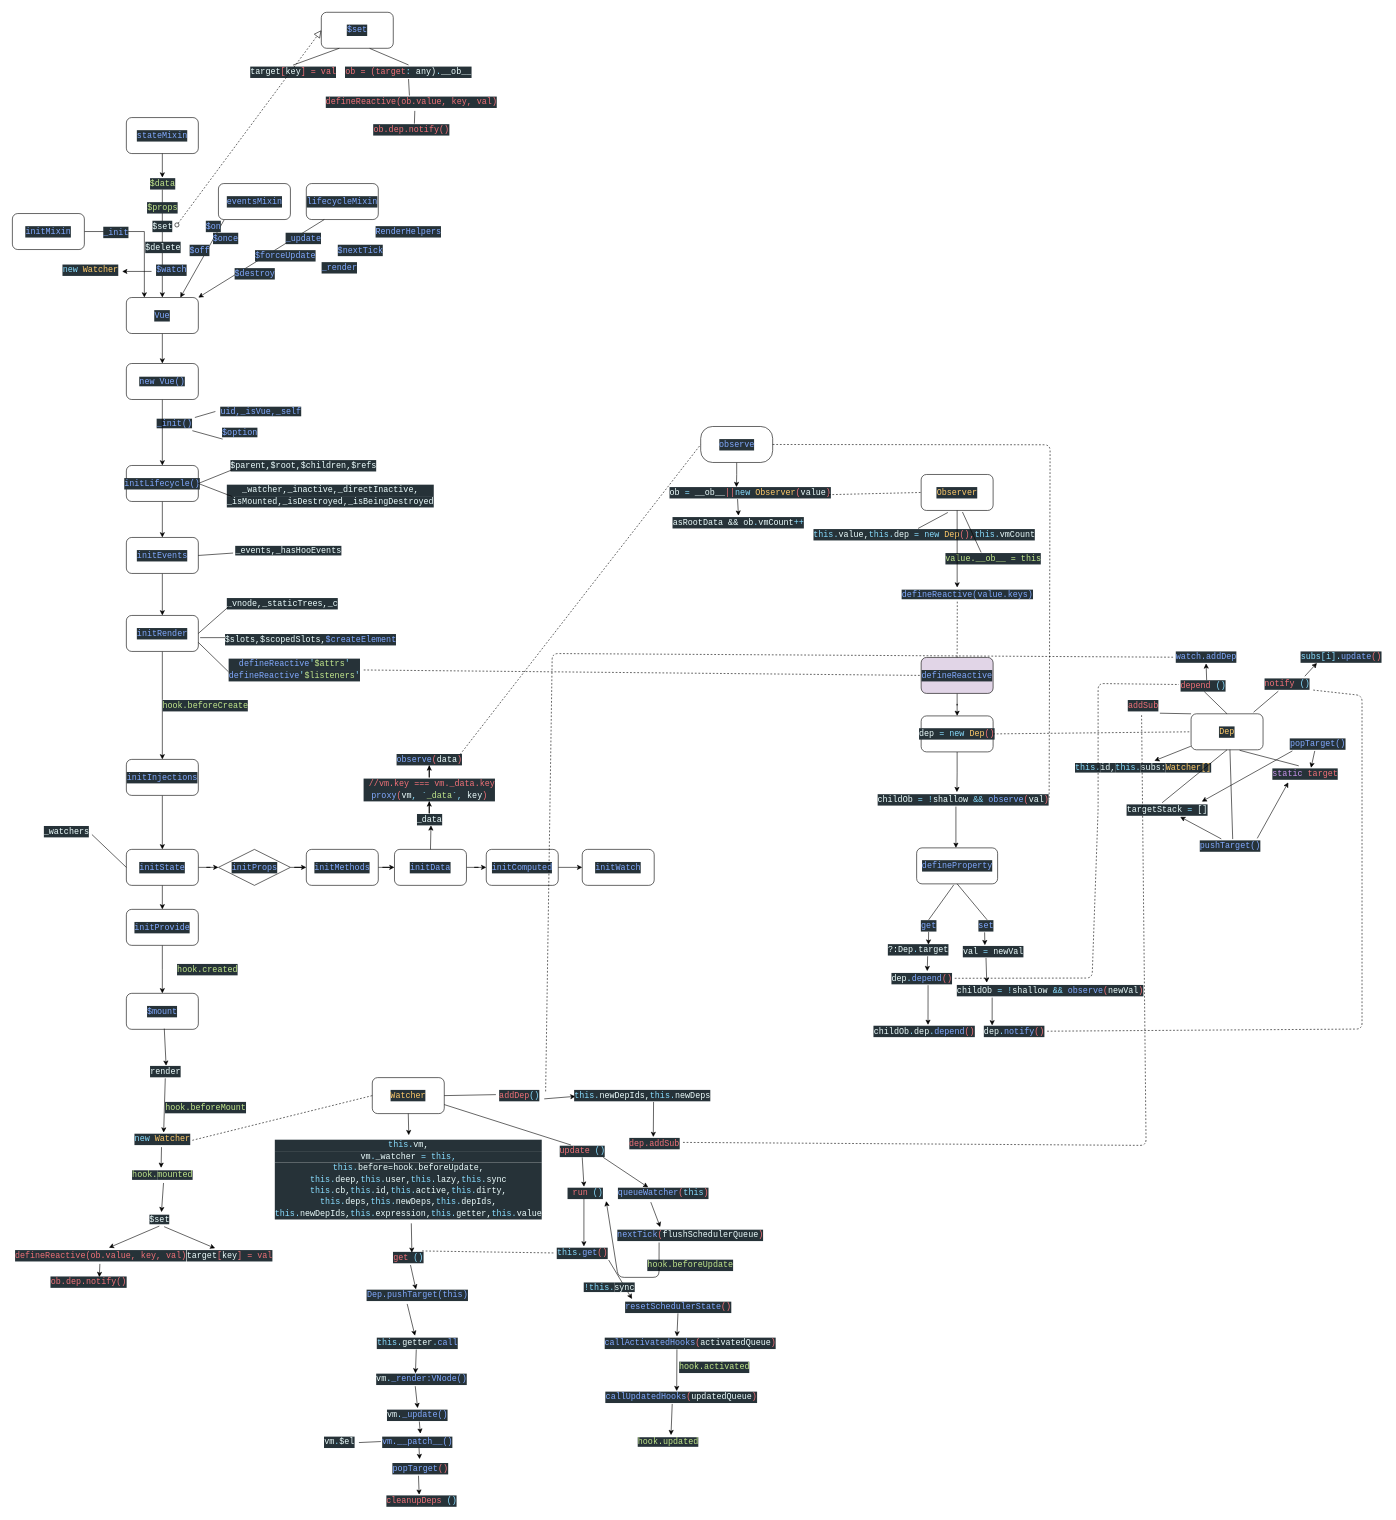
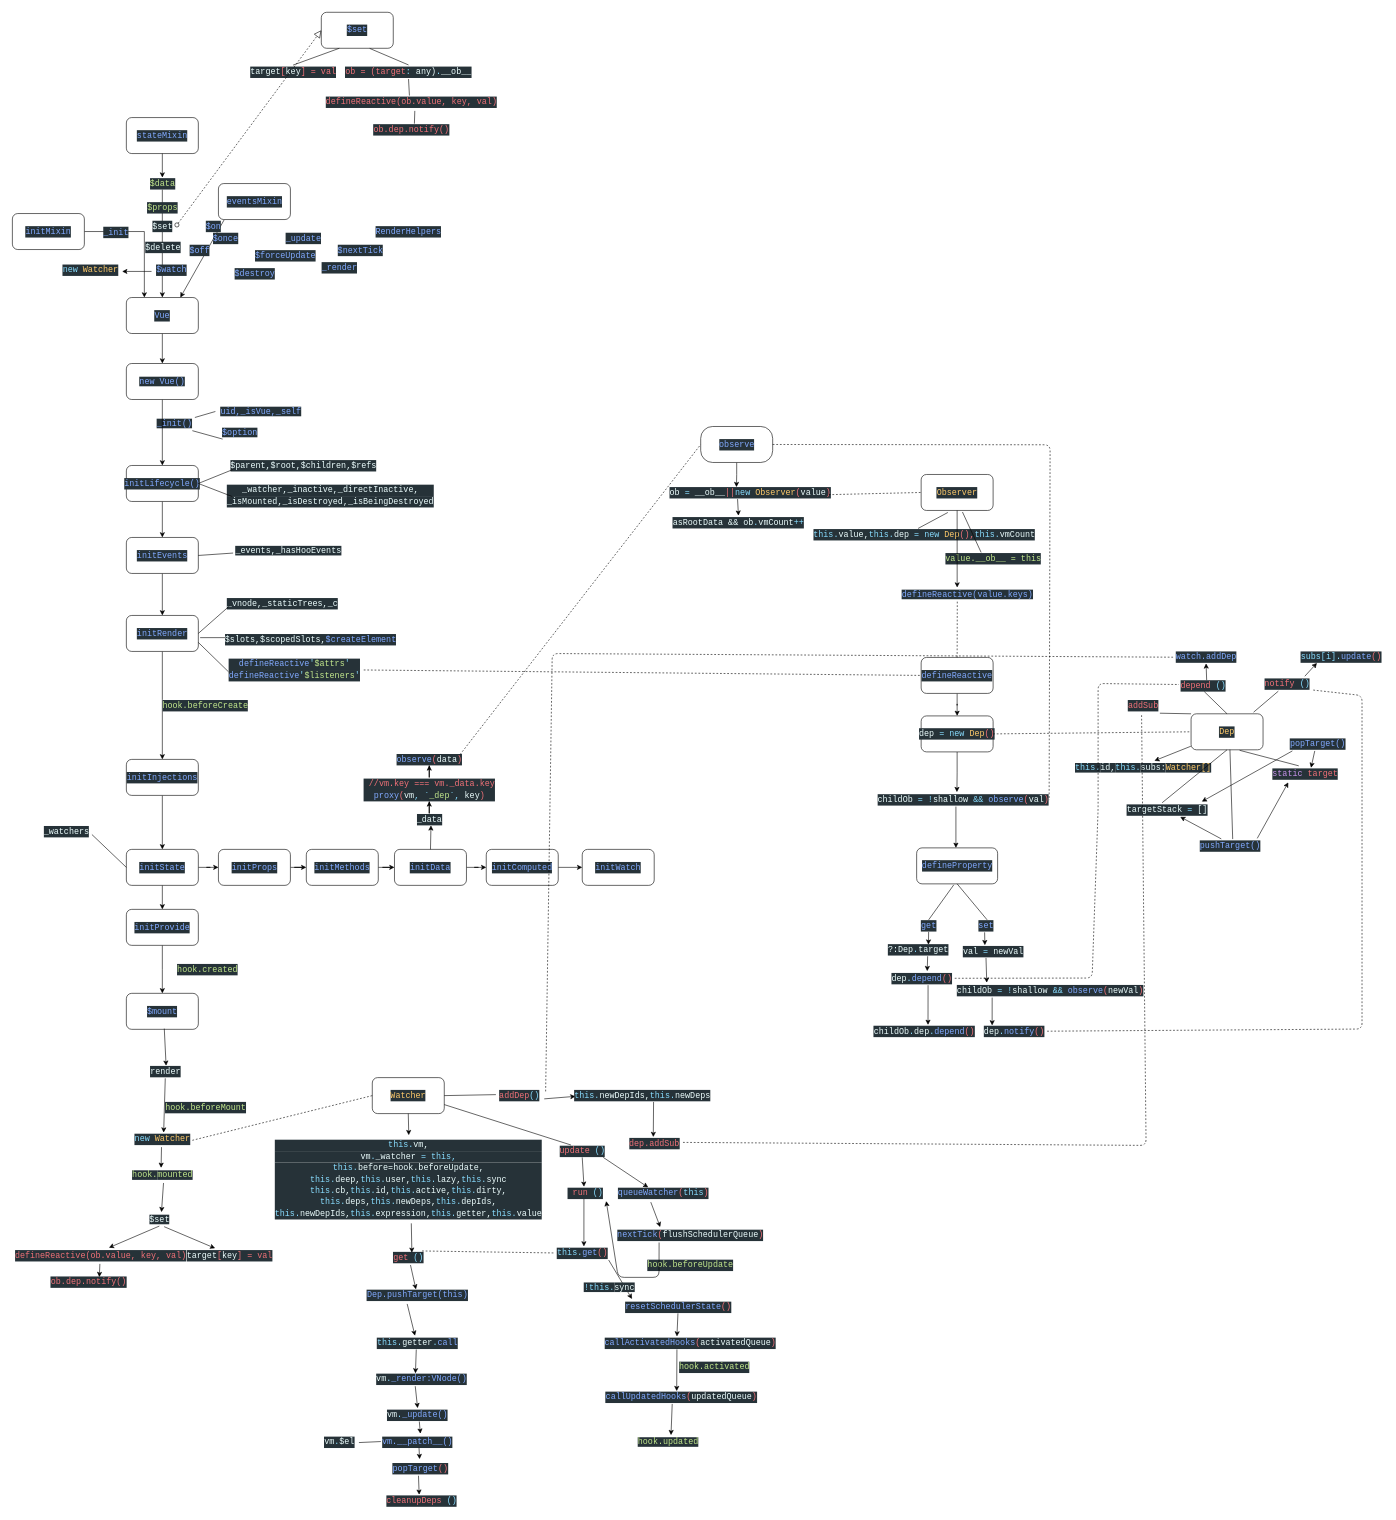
- <mxCell id="33" value="&lt;div style=&quot;color: rgb(238 , 255 , 255) ; background-color: rgb(38 , 50 , 56) ; font-family: &amp;#34;consolas&amp;#34; , &amp;#34;courier new&amp;#34; , monospace ; font-size: 14px ; line-height: 19px ; white-space: pre&quot;&gt;&lt;div style=&quot;font-family: &amp;#34;consolas&amp;#34; , &amp;#34;courier new&amp;#34; , monospace ; line-height: 19px&quot;&gt;&lt;div style=&quot;line-height: 19px&quot;&gt;&lt;span style=&quot;color: #82aaff&quot;&gt;lifecycleMixin&lt;/span&gt;&lt;/div&gt;&lt;/div&gt;&lt;/div&gt;" style="rounded=1;whiteSpace=wrap;html=1;" parent="1" vertex="1"><mxGeometry x="510" y="305.5" width="120" height="60" as="geometry" /></mxCell>
- <mxCell id="46" value="" style="endArrow=classic;html=1;exitX=0.25;exitY=1;exitDx=0;exitDy=0;entryX=1;entryY=0;entryDx=0;entryDy=0;" parent="1" source="33" target="3" edge="1"><mxGeometry width="50" height="50" relative="1" as="geometry"><mxPoint x="380" y="525.5" as="sourcePoint" /><mxPoint x="430" y="475.5" as="targetPoint" /></mxGeometry></mxCell>
- <mxCell id="71" value="&lt;div style=&quot;color: rgb(238 , 255 , 255) ; background-color: rgb(38 , 50 , 56) ; font-family: &amp;#34;consolas&amp;#34; , &amp;#34;courier new&amp;#34; , monospace ; font-size: 14px ; line-height: 19px ; white-space: pre&quot;&gt;&lt;span style=&quot;color: #82aaff&quot;&gt;defineReactive&lt;/span&gt;&lt;/div&gt;" style="rounded=1;whiteSpace=wrap;html=1;fillColor=#e1d5e7;" parent="1" vertex="1"><mxGeometry x="1535" y="1095.5" width="120" height="60" as="geometry" /></mxCell>
+ <mxCell id="71" value="&lt;div style=&quot;color: rgb(238 , 255 , 255) ; background-color: rgb(38 , 50 , 56) ; font-family: &amp;#34;consolas&amp;#34; , &amp;#34;courier new&amp;#34; , monospace ; font-size: 14px ; line-height: 19px ; white-space: pre&quot;&gt;&lt;span style=&quot;color: #82aaff&quot;&gt;defineReactive&lt;/span&gt;&lt;/div&gt;" style="rounded=1;whiteSpace=wrap;html=1;" parent="1" vertex="1"><mxGeometry x="1535" y="1095.5" width="120" height="60" as="geometry" /></mxCell>
- <mxCell id="88" value="&lt;div style=&quot;color: rgb(238 , 255 , 255) ; background-color: rgb(38 , 50 , 56) ; font-family: &amp;#34;consolas&amp;#34; , &amp;#34;courier new&amp;#34; , monospace ; font-size: 14px ; line-height: 19px ; white-space: pre&quot;&gt;&lt;div style=&quot;font-family: &amp;#34;consolas&amp;#34; , &amp;#34;courier new&amp;#34; , monospace ; line-height: 19px&quot;&gt;&lt;span style=&quot;color: #f07178&quot;&gt;&amp;nbsp;//vm.key === vm._data.key&lt;/span&gt;&lt;/div&gt;&lt;div style=&quot;font-family: &amp;#34;consolas&amp;#34; , &amp;#34;courier new&amp;#34; , monospace ; line-height: 19px&quot;&gt;&lt;span style=&quot;color: #82aaff&quot;&gt;proxy&lt;/span&gt;&lt;span style=&quot;color: #f07178&quot;&gt;(&lt;/span&gt;vm&lt;span style=&quot;color: #89ddff&quot;&gt;,&lt;/span&gt;&lt;span style=&quot;color: #f07178&quot;&gt;&amp;nbsp;&lt;/span&gt;&lt;span style=&quot;color: #89ddff&quot;&gt;`&lt;/span&gt;&lt;span style=&quot;color: #c3e88d&quot;&gt;_data&lt;/span&gt;&lt;span style=&quot;color: #89ddff&quot;&gt;`&lt;/span&gt;&lt;span style=&quot;color: #89ddff&quot;&gt;,&lt;/span&gt;&lt;span style=&quot;color: #f07178&quot;&gt;&amp;nbsp;&lt;/span&gt;key&lt;span style=&quot;color: #f07178&quot;&gt;)&lt;/span&gt;&lt;/div&gt;&lt;/div&gt;" style="text;html=1;align=center;verticalAlign=middle;resizable=0;points=[];autosize=1;" parent="1" vertex="1"><mxGeometry x="605" y="1295.5" width="220" height="40" as="geometry" /></mxCell>
+ <mxCell id="88" value="&lt;div style=&quot;color: rgb(238 , 255 , 255) ; background-color: rgb(38 , 50 , 56) ; font-family: &amp;#34;consolas&amp;#34; , &amp;#34;courier new&amp;#34; , monospace ; font-size: 14px ; line-height: 19px ; white-space: pre&quot;&gt;&lt;div style=&quot;font-family: &amp;#34;consolas&amp;#34; , &amp;#34;courier new&amp;#34; , monospace ; line-height: 19px&quot;&gt;&lt;span style=&quot;color: #f07178&quot;&gt;&amp;nbsp;//vm.key === vm._data.key&lt;/span&gt;&lt;/div&gt;&lt;div style=&quot;font-family: &amp;#34;consolas&amp;#34; , &amp;#34;courier new&amp;#34; , monospace ; line-height: 19px&quot;&gt;&lt;span style=&quot;color: #82aaff&quot;&gt;proxy&lt;/span&gt;&lt;span style=&quot;color: #f07178&quot;&gt;(&lt;/span&gt;vm&lt;span style=&quot;color: #89ddff&quot;&gt;,&lt;/span&gt;&lt;span style=&quot;color: #f07178&quot;&gt;&amp;nbsp;&lt;/span&gt;&lt;span style=&quot;color: #89ddff&quot;&gt;`&lt;/span&gt;&lt;span style=&quot;color: #c3e88d&quot;&gt;_dep&lt;/span&gt;&lt;span style=&quot;color: #89ddff&quot;&gt;`&lt;/span&gt;&lt;span style=&quot;color: #89ddff&quot;&gt;,&lt;/span&gt;&lt;span style=&quot;color: #f07178&quot;&gt;&amp;nbsp;&lt;/span&gt;key&lt;span style=&quot;color: #f07178&quot;&gt;)&lt;/span&gt;&lt;/div&gt;&lt;/div&gt;" style="text;html=1;align=center;verticalAlign=middle;resizable=0;points=[];autosize=1;" parent="1" vertex="1"><mxGeometry x="605" y="1295.5" width="220" height="40" as="geometry" /></mxCell>
- <mxCell id="17" value="&lt;div style=&quot;color: rgb(238 , 255 , 255) ; background-color: rgb(38 , 50 , 56) ; font-family: &amp;#34;consolas&amp;#34; , &amp;#34;courier new&amp;#34; , monospace ; font-size: 14px ; line-height: 19px ; white-space: pre&quot;&gt;&lt;span style=&quot;color: #82aaff&quot;&gt;initProps&lt;/span&gt;&lt;/div&gt;" style="rhombus;whiteSpace=wrap;html=1;" parent="1" vertex="1"><mxGeometry x="363.5" y="1415.5" width="120" height="60" as="geometry" /></mxCell>
+ <mxCell id="17" value="&lt;div style=&quot;color: rgb(238 , 255 , 255) ; background-color: rgb(38 , 50 , 56) ; font-family: &amp;#34;consolas&amp;#34; , &amp;#34;courier new&amp;#34; , monospace ; font-size: 14px ; line-height: 19px ; white-space: pre&quot;&gt;&lt;span style=&quot;color: #82aaff&quot;&gt;initProps&lt;/span&gt;&lt;/div&gt;" style="rounded=1;whiteSpace=wrap;html=1;" parent="1" vertex="1"><mxGeometry x="363.5" y="1415.5" width="120" height="60" as="geometry" /></mxCell>
